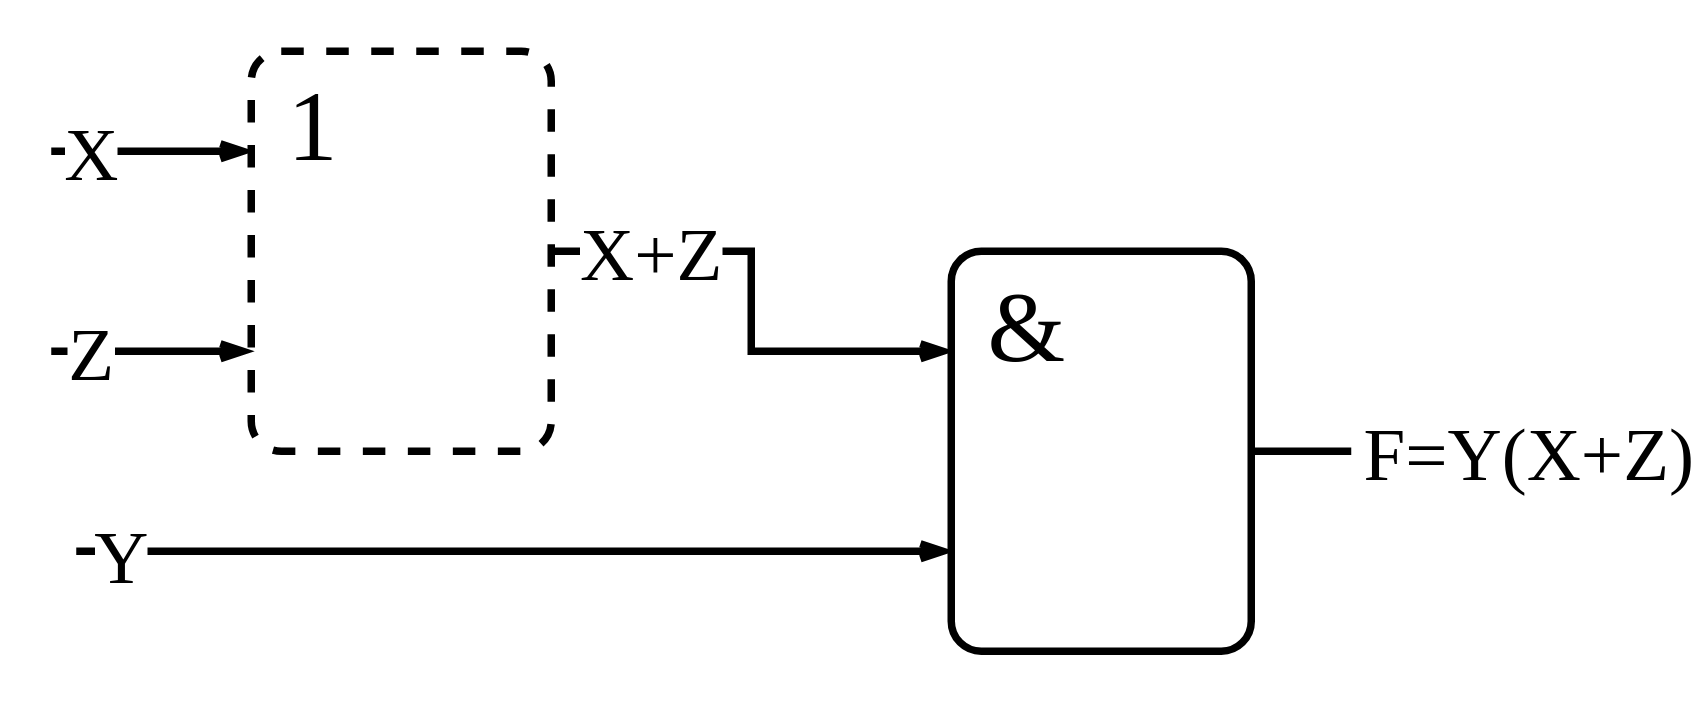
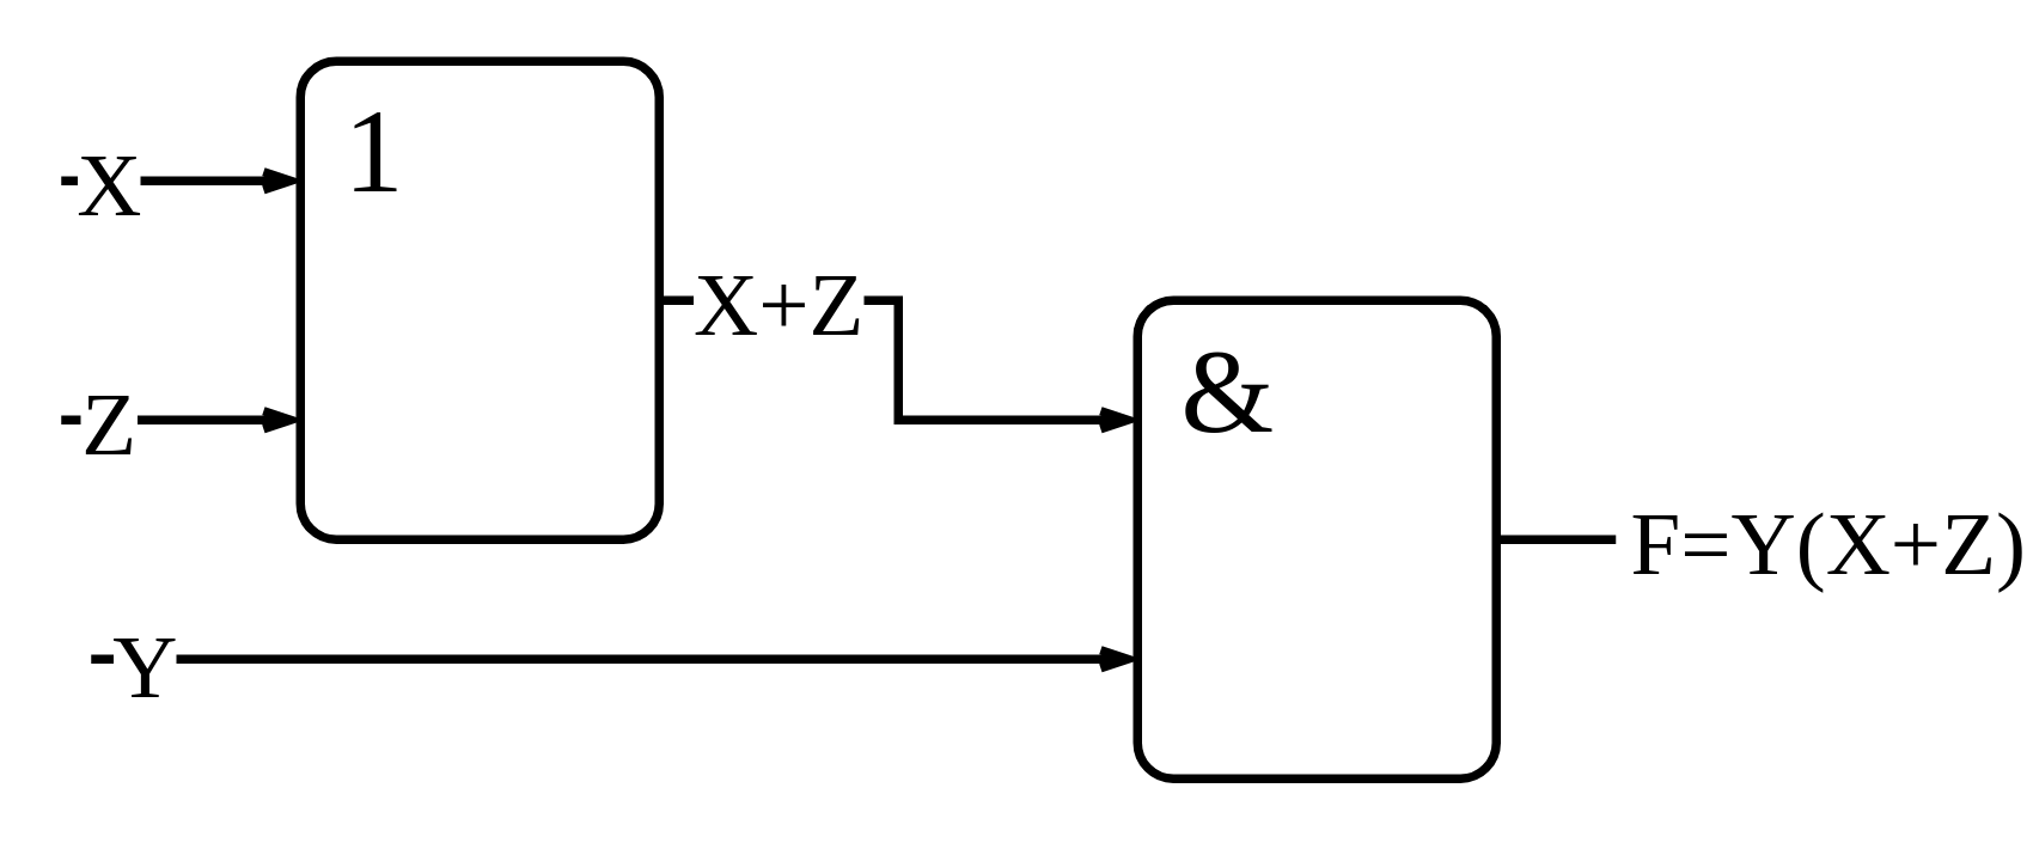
- <mxCell id="2" value="1" style="rounded=1;whiteSpace=wrap;html=1;fillColor=none;fontSize=40;horizontal=1;align=left;verticalAlign=top;spacingLeft=13;fontFamily=Iosevka;arcSize=10;strokeWidth=3;dashed=1;" vertex="1" parent="1"><mxGeometry x="100" y="20" width="120" height="160" as="geometry" /></mxCell>
+ <mxCell id="2" value="1" style="rounded=1;whiteSpace=wrap;html=1;fillColor=none;fontSize=40;horizontal=1;align=left;verticalAlign=top;spacingLeft=13;fontFamily=Iosevka;arcSize=10;strokeWidth=3;" vertex="1" parent="1"><mxGeometry x="100" y="20" width="120" height="160" as="geometry" /></mxCell>
